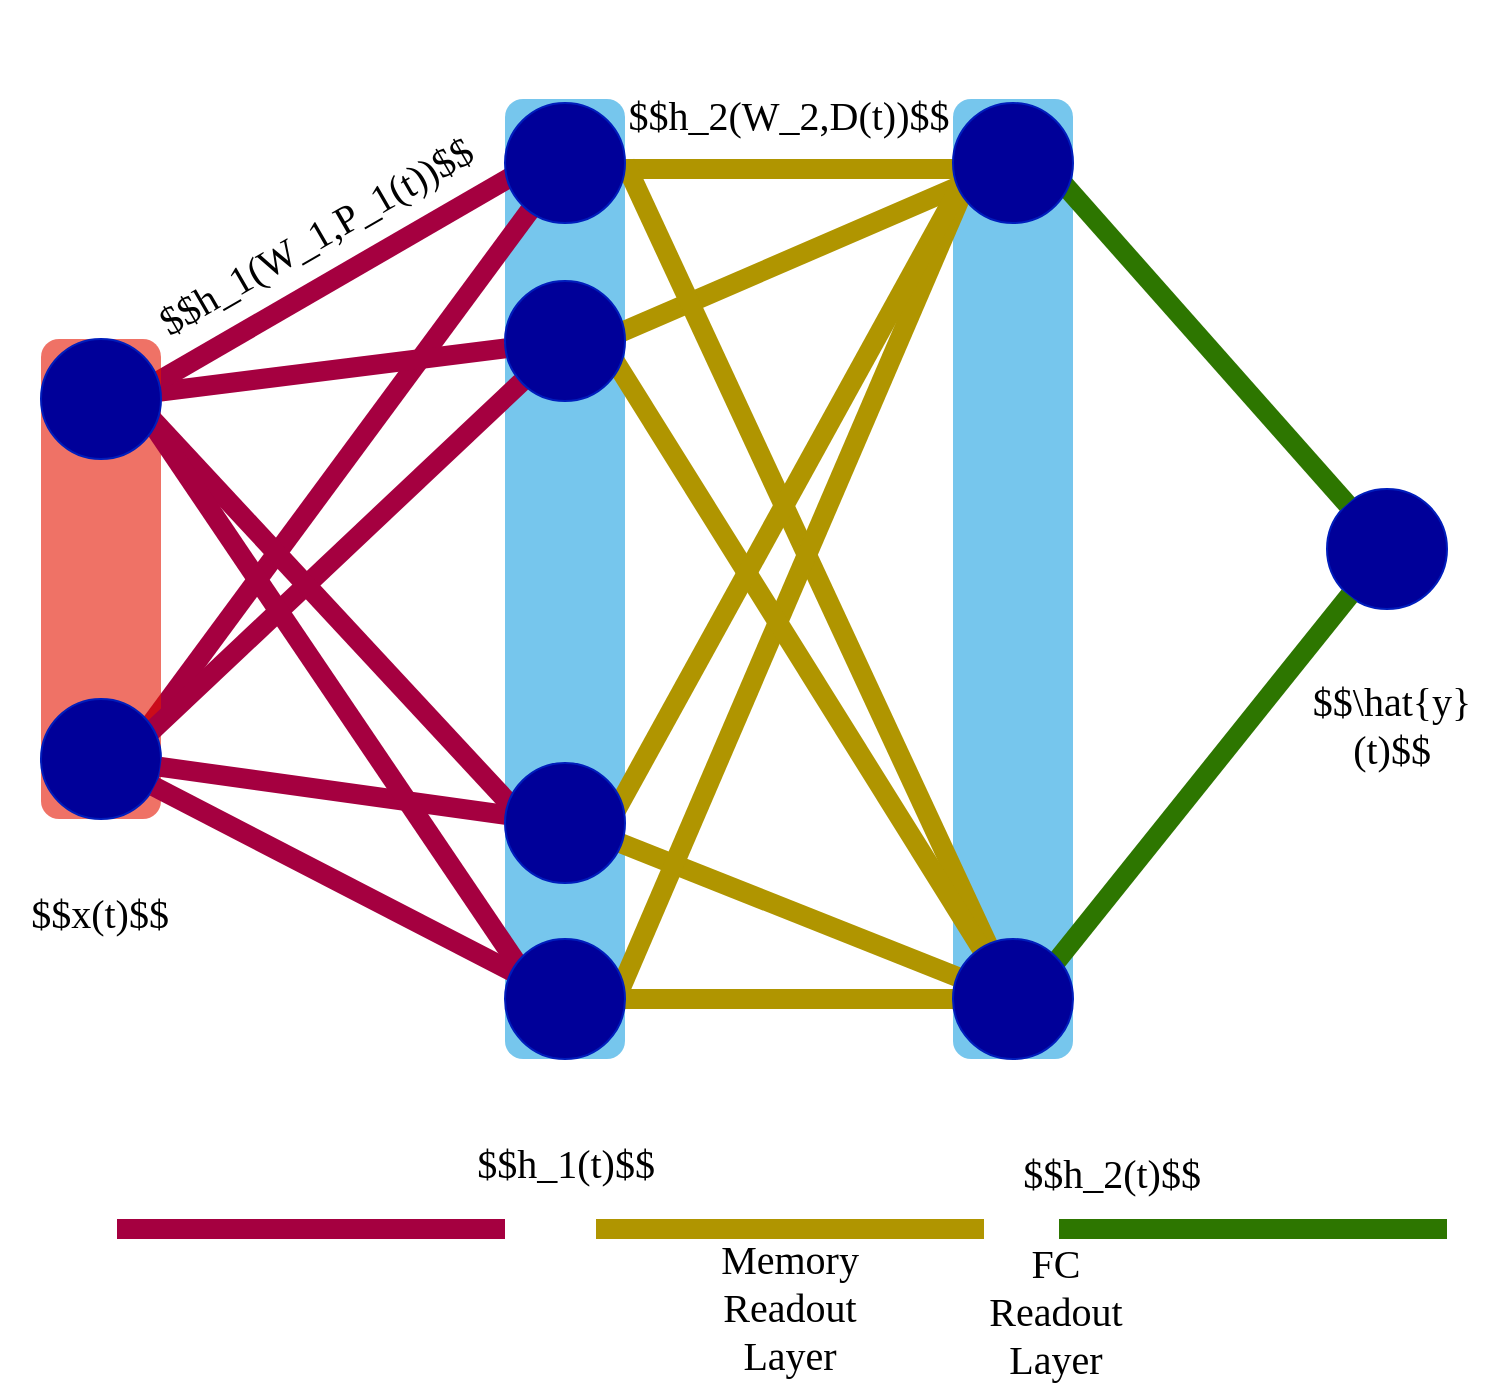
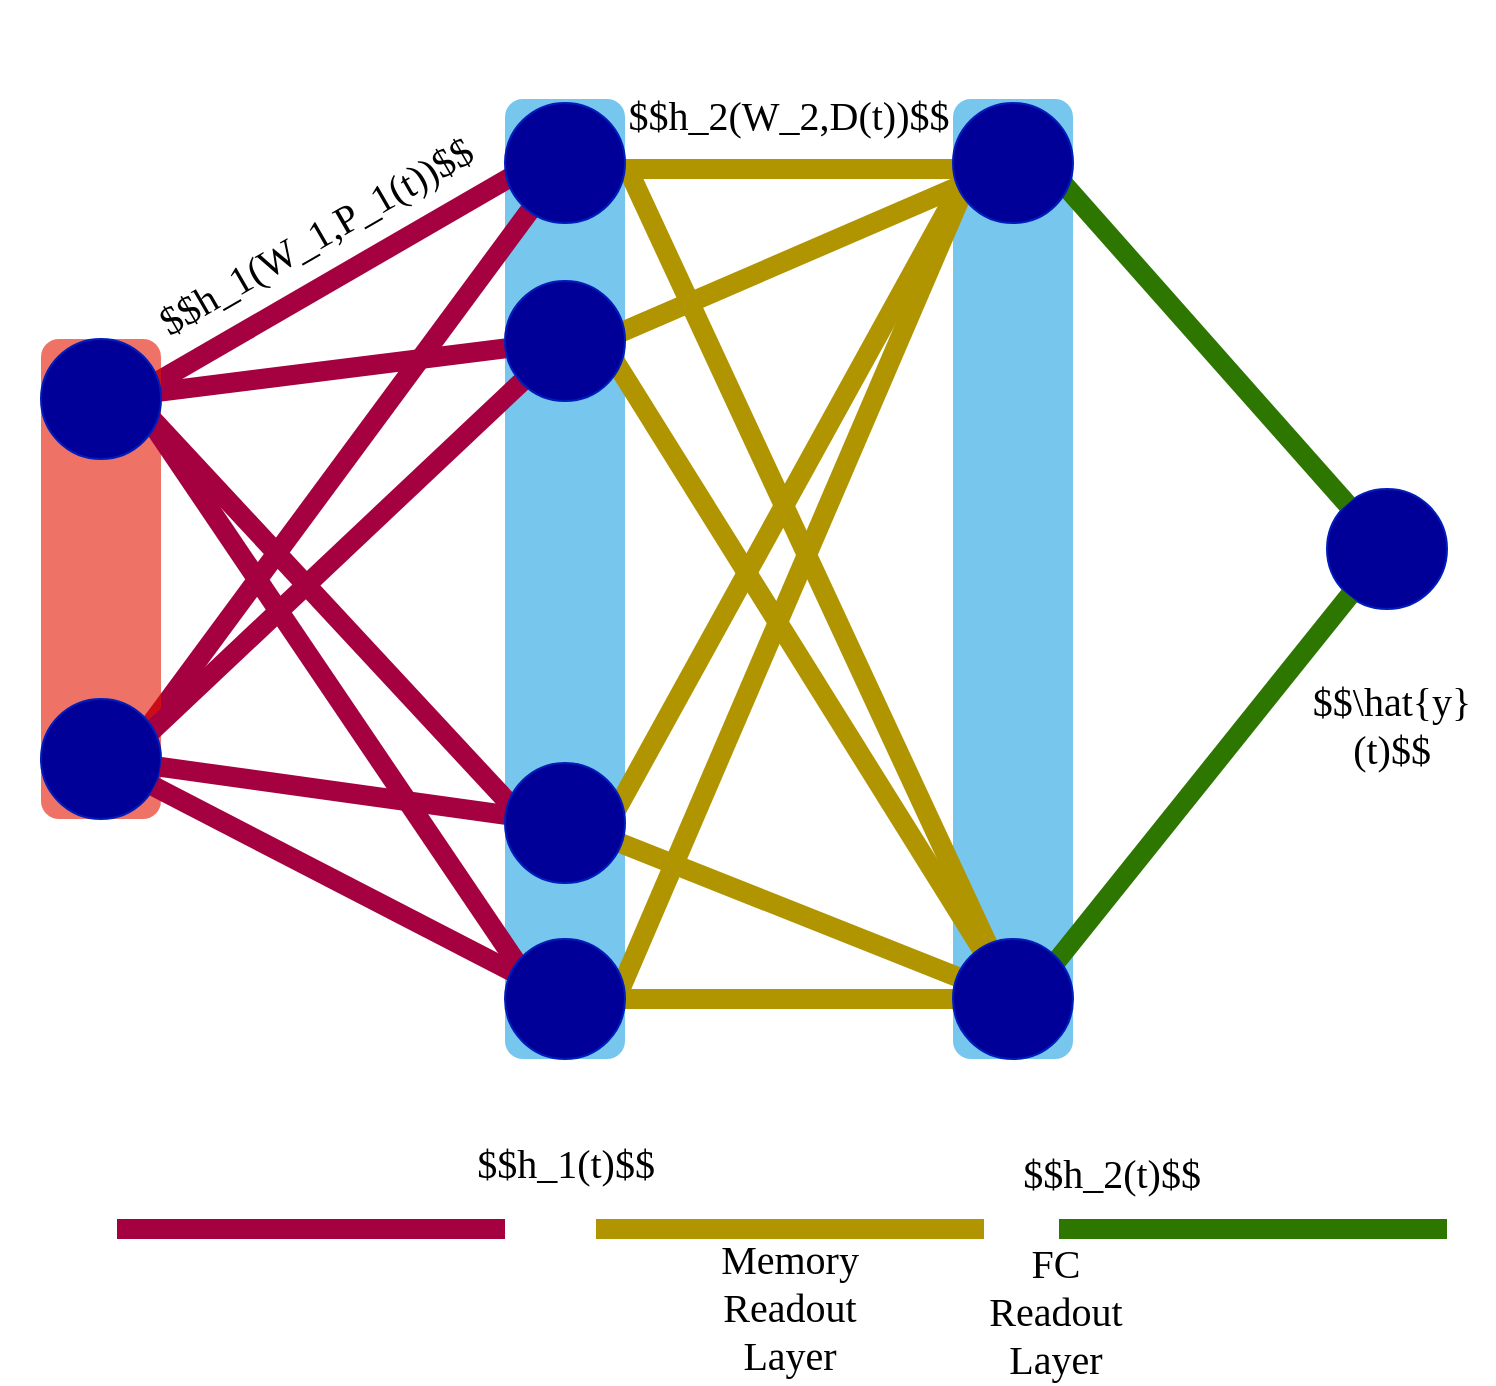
- <mxCell id="16" value="$$x(t)$$" style="text;html=1;strokeColor=none;fillColor=none;align=center;verticalAlign=middle;whiteSpace=wrap;rounded=0;fontSize=20;fontFamily=Comic Sans MS;" vertex="1" parent="1"><mxGeometry x="20" y="441" width="60" height="30" as="geometry" /></mxCell>
